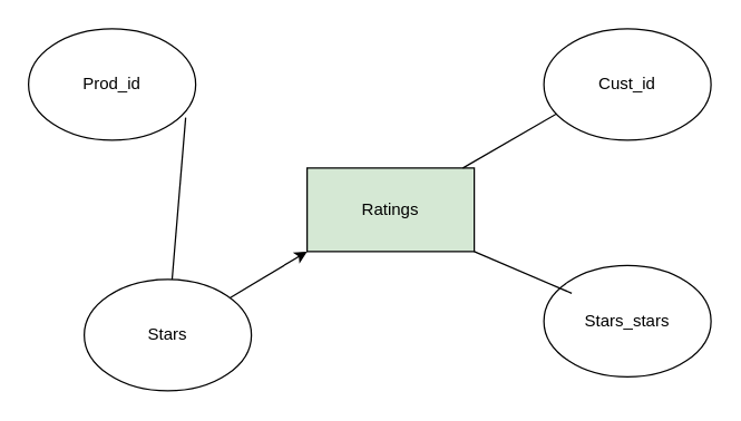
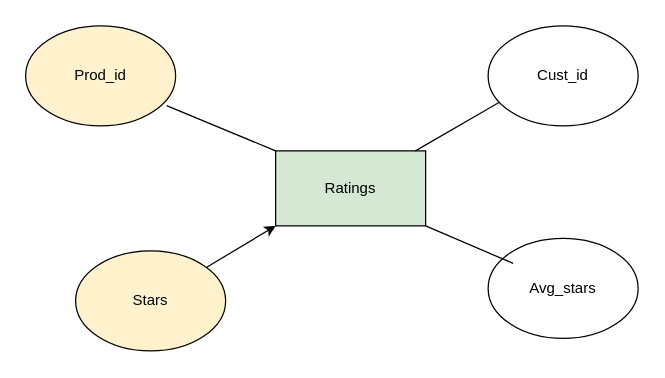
- <mxCell id="5" value="Prod_id" style="ellipse;whiteSpace=wrap;html=1;" parent="1" vertex="1"><mxGeometry x="20" y="20" width="120" height="80" as="geometry" /></mxCell>
+ <mxCell id="5" value="Prod_id" style="ellipse;whiteSpace=wrap;html=1;fillColor=#fff2cc;" parent="1" vertex="1"><mxGeometry x="20" y="20" width="120" height="80" as="geometry" /></mxCell>
- <mxCell id="6" value="" style="endArrow=none;html=1;rounded=0;exitX=0.94;exitY=0.797;exitDx=0;exitDy=0;exitPerimeter=0;" parent="1" source="5" target="3" edge="1"><mxGeometry width="50" height="50" relative="1" as="geometry"><mxPoint x="60" y="255" as="sourcePoint" /><mxPoint x="110" y="205" as="targetPoint" /></mxGeometry></mxCell>
+ <mxCell id="6" value="" style="endArrow=none;html=1;rounded=0;exitX=0.94;exitY=0.797;exitDx=0;exitDy=0;entryX=0;entryY=0;entryDx=0;entryDy=0;exitPerimeter=0;" parent="1" source="5" target="2" edge="1"><mxGeometry width="50" height="50" relative="1" as="geometry"><mxPoint x="60" y="255" as="sourcePoint" /><mxPoint x="110" y="205" as="targetPoint" /></mxGeometry></mxCell>
- <mxCell id="4" value="Stars_stars" style="ellipse;whiteSpace=wrap;html=1;" parent="1" vertex="1"><mxGeometry x="390" y="190" width="120" height="80" as="geometry" /></mxCell>
+ <mxCell id="4" value="Avg_stars" style="ellipse;whiteSpace=wrap;html=1;" parent="1" vertex="1"><mxGeometry x="390" y="190" width="120" height="80" as="geometry" /></mxCell>
- <mxCell id="3" value="Stars" style="ellipse;whiteSpace=wrap;html=1;" parent="1" vertex="1"><mxGeometry x="60" y="200" width="120" height="80" as="geometry" /></mxCell>
+ <mxCell id="3" value="Stars" style="ellipse;whiteSpace=wrap;html=1;fillColor=#fff2cc;" parent="1" vertex="1"><mxGeometry x="60" y="200" width="120" height="80" as="geometry" /></mxCell>
